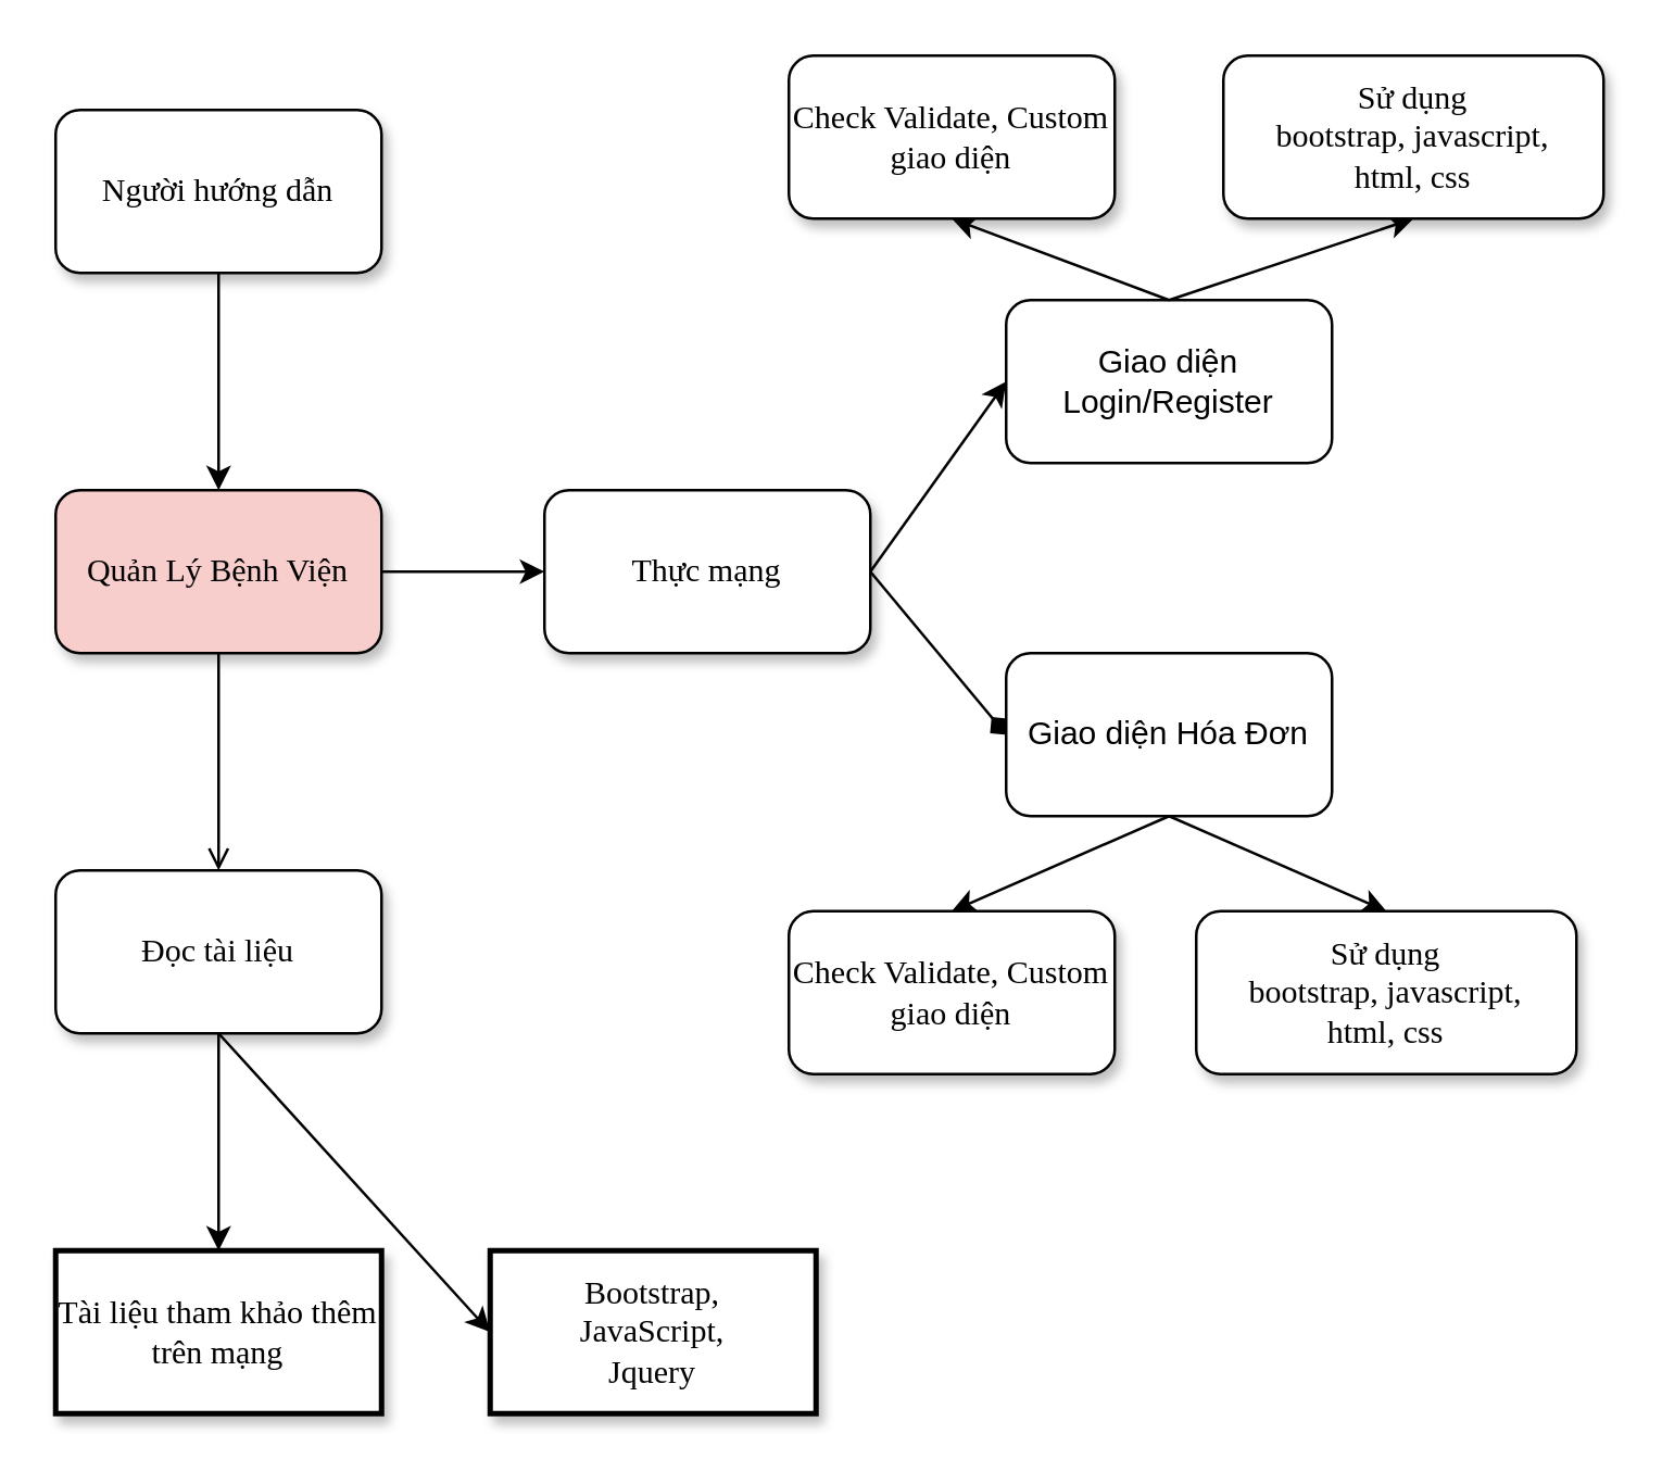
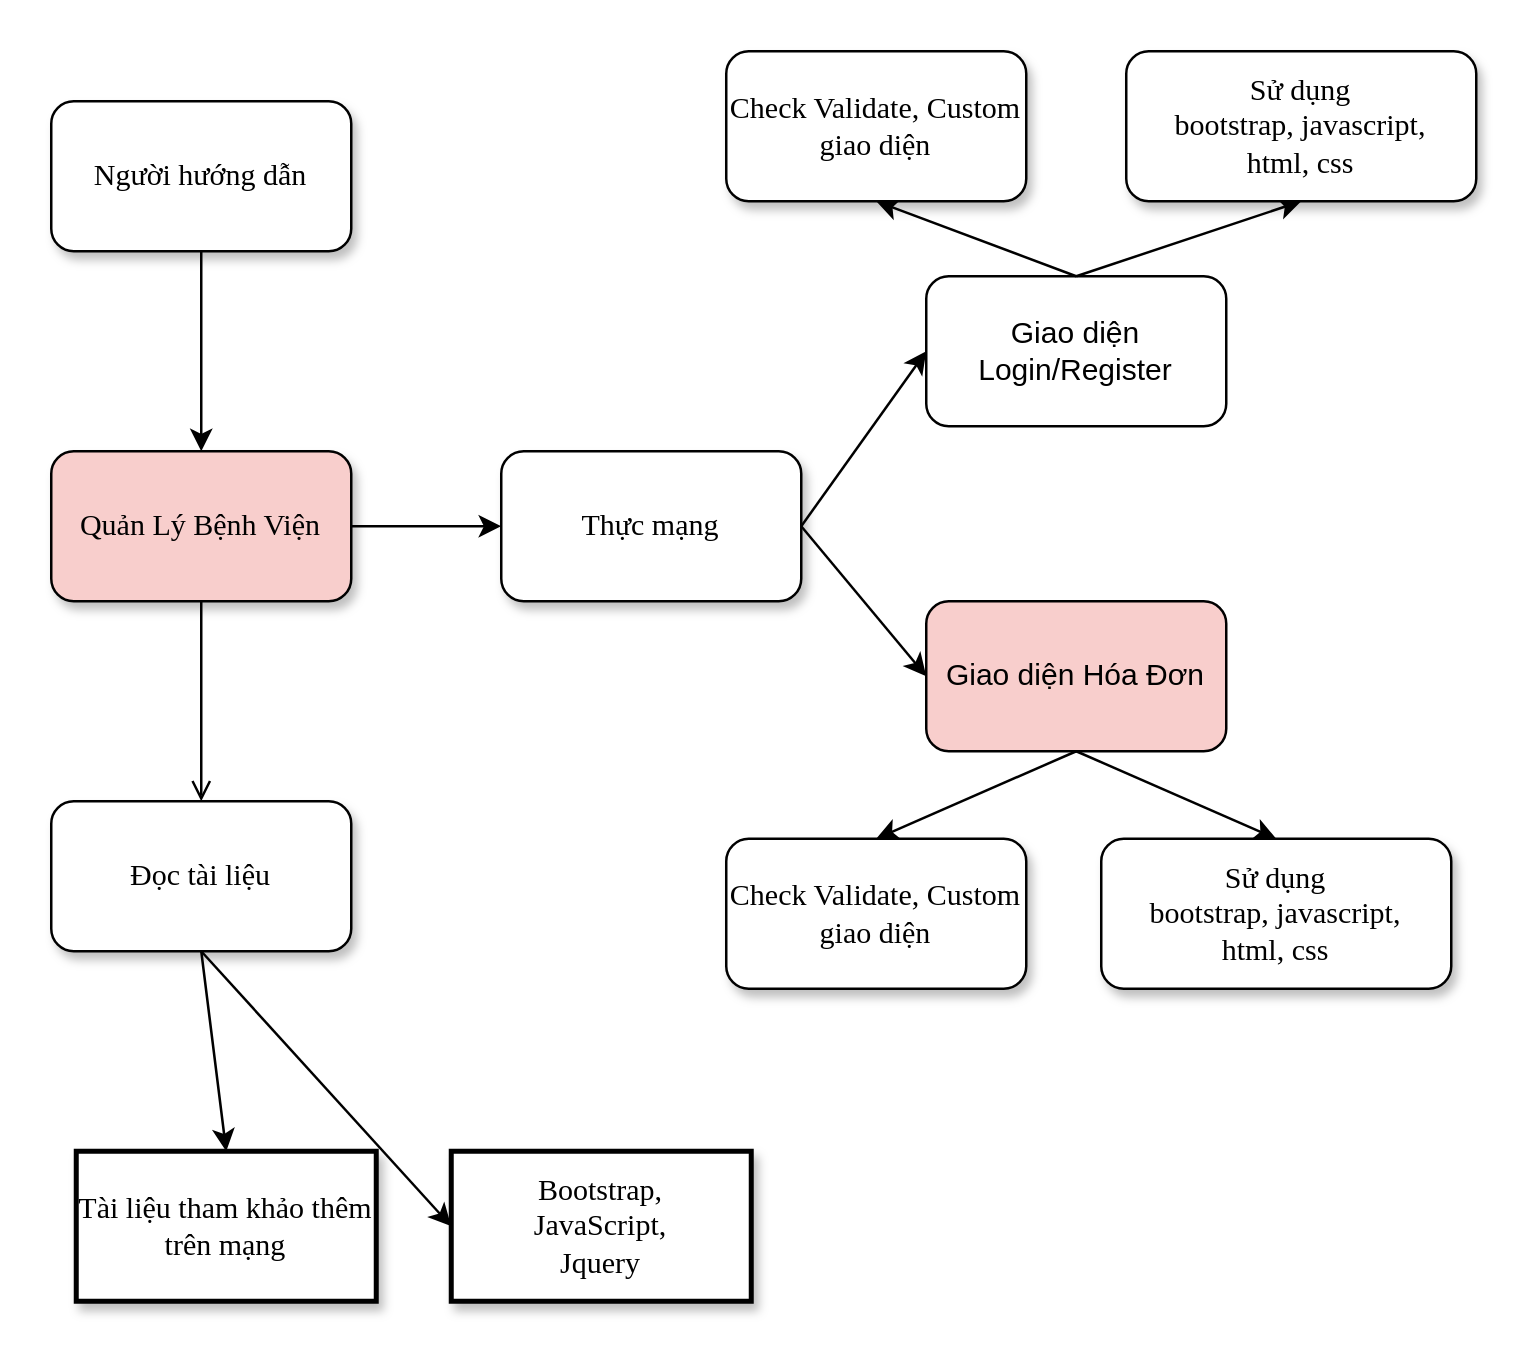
- <mxCell id="14" value="" style="endArrow=diamond;html=1;exitX=1;exitY=0.5;exitDx=0;exitDy=0;entryX=0;entryY=0.5;entryDx=0;entryDy=0;" edge="1" parent="1" source="3" target="16"><mxGeometry width="50" height="50" relative="1" as="geometry"><mxPoint x="330" y="210" as="sourcePoint" /><mxPoint x="440" y="240" as="targetPoint" /></mxGeometry></mxCell>
+ <mxCell id="14" value="" style="endArrow=classic;html=1;exitX=1;exitY=0.5;exitDx=0;exitDy=0;entryX=0;entryY=0.5;entryDx=0;entryDy=0;" edge="1" parent="1" source="3" target="16"><mxGeometry width="50" height="50" relative="1" as="geometry"><mxPoint x="330" y="210" as="sourcePoint" /><mxPoint x="440" y="240" as="targetPoint" /></mxGeometry></mxCell>
- <mxCell id="16" value="Giao diện Hóa Đơn" style="rounded=1;whiteSpace=wrap;html=1;" vertex="1" parent="1"><mxGeometry x="370" y="240" width="120" height="60" as="geometry" /></mxCell>
+ <mxCell id="16" value="Giao diện Hóa Đơn" style="rounded=1;whiteSpace=wrap;html=1;fillColor=#f8cecc;" vertex="1" parent="1"><mxGeometry x="370" y="240" width="120" height="60" as="geometry" /></mxCell>
- <mxCell id="6" value="Tài liệu tham khảo thêm trên mạng" style="whiteSpace=wrap;html=1;rounded=0;shadow=1;labelBackgroundColor=none;strokeWidth=2;fontFamily=Verdana;fontSize=12;align=center;" parent="1" vertex="1"><mxGeometry x="20" y="460" width="120" height="60" as="geometry" /></mxCell>
+ <mxCell id="6" value="Tài liệu tham khảo thêm trên mạng" style="whiteSpace=wrap;html=1;rounded=0;shadow=1;labelBackgroundColor=none;strokeWidth=2;fontFamily=Verdana;fontSize=12;align=center;" parent="1" vertex="1"><mxGeometry x="30" y="460" width="120" height="60" as="geometry" /></mxCell>
